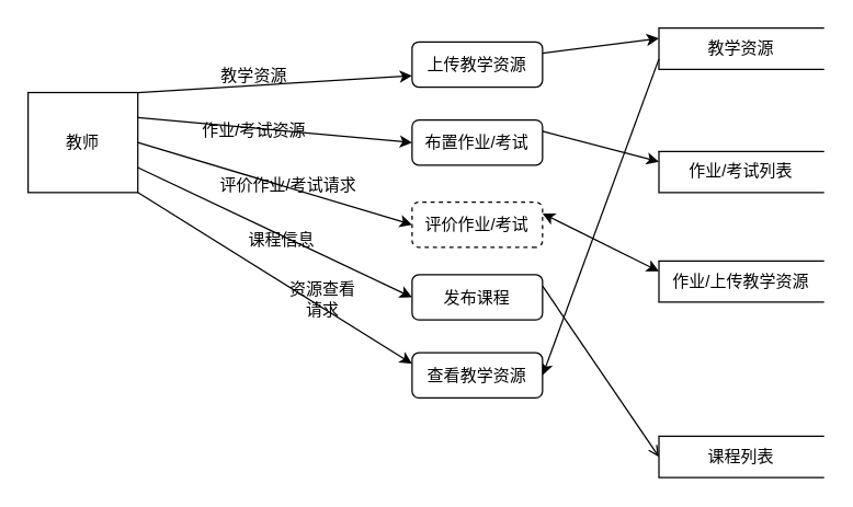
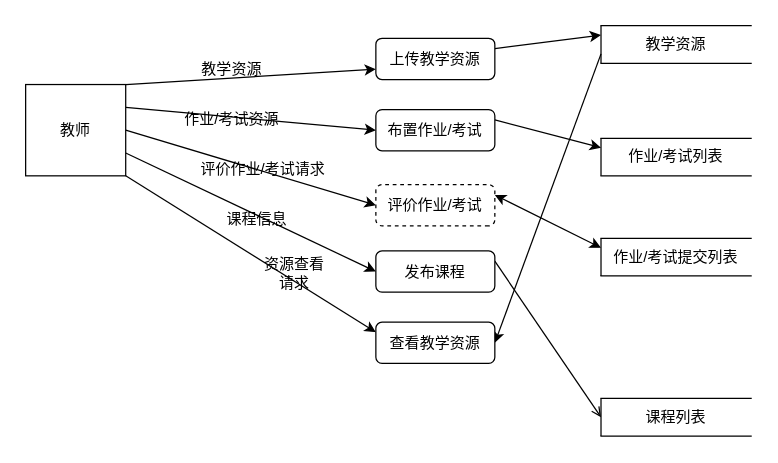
- <mxCell id="27" value="&lt;span style=&quot;color: rgb(0, 0, 0);&quot;&gt;作业/上传教学资源&lt;/span&gt;" style="shape=partialRectangle;whiteSpace=wrap;html=1;left=0;right=0;fillColor=none;" parent="1" vertex="1"><mxGeometry x="480" y="190" width="120" height="30" as="geometry" /></mxCell>
+ <mxCell id="27" value="&lt;span style=&quot;color: rgb(0, 0, 0);&quot;&gt;作业/考试提交列表&lt;/span&gt;" style="shape=partialRectangle;whiteSpace=wrap;html=1;left=0;right=0;fillColor=none;" parent="1" vertex="1"><mxGeometry x="480" y="190" width="120" height="30" as="geometry" /></mxCell>
